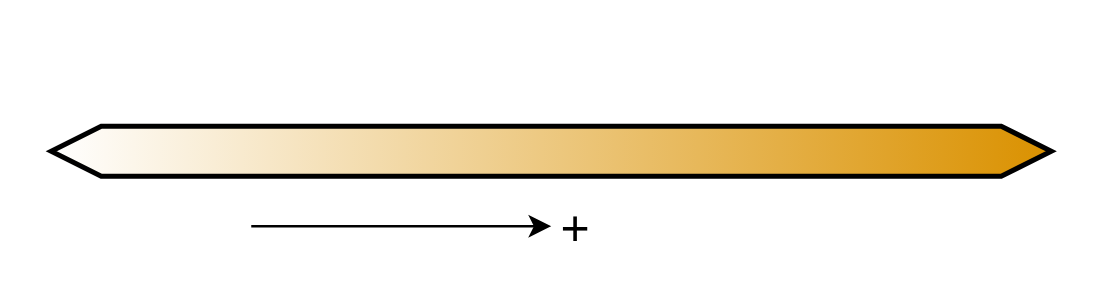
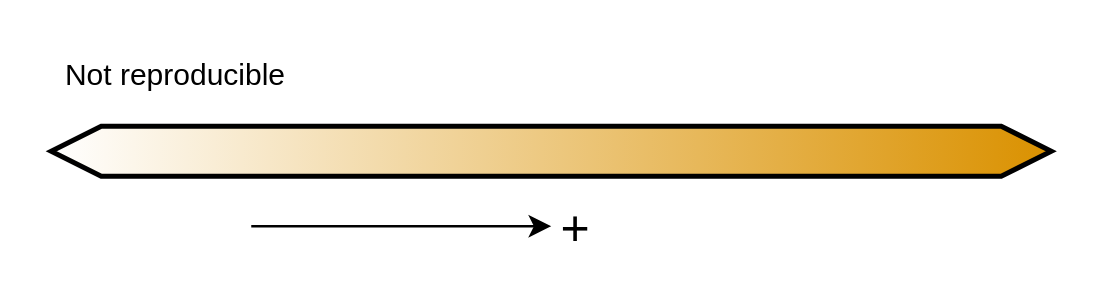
+ <mxCell id="4" value="Not reproducible" style="text;html=1;strokeColor=none;fillColor=none;align=center;verticalAlign=middle;whiteSpace=wrap;rounded=0;" parent="2" vertex="1"><mxGeometry width="100" height="20" as="geometry" /></mxCell>
